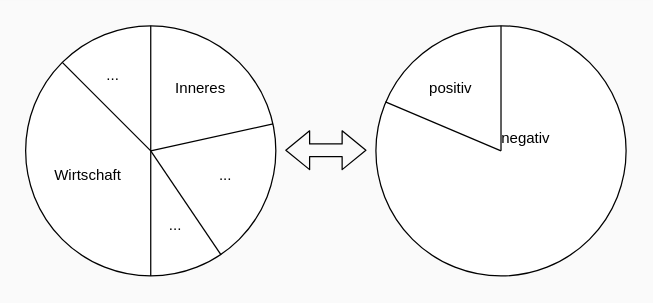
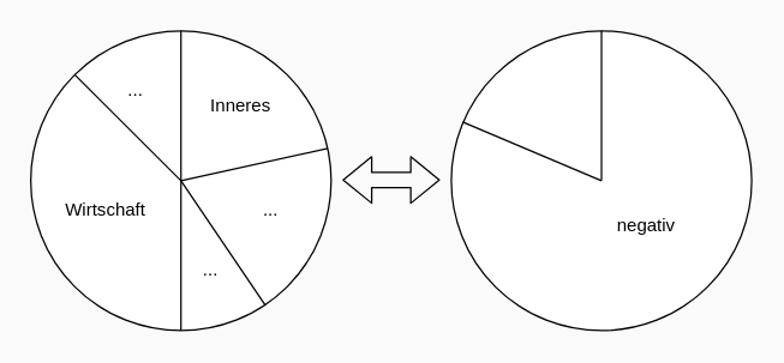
- <mxCell id="15" value="positiv" style="text;html=1;strokeColor=none;fillColor=none;align=center;verticalAlign=middle;whiteSpace=wrap;rounded=0;" vertex="1" parent="1"><mxGeometry x="340" y="60" width="40" height="20" as="geometry" /></mxCell>
- <mxCell id="16" value="negativ" style="text;html=1;strokeColor=none;fillColor=none;align=center;verticalAlign=middle;whiteSpace=wrap;rounded=0;" vertex="1" parent="1"><mxGeometry x="400" y="100" width="40" height="20" as="geometry" /></mxCell>
+ <mxCell id="16" value="negativ" style="text;html=1;strokeColor=none;fillColor=none;align=center;verticalAlign=middle;whiteSpace=wrap;rounded=0;" vertex="1" parent="1"><mxGeometry x="410" y="140" width="40" height="20" as="geometry" /></mxCell>
